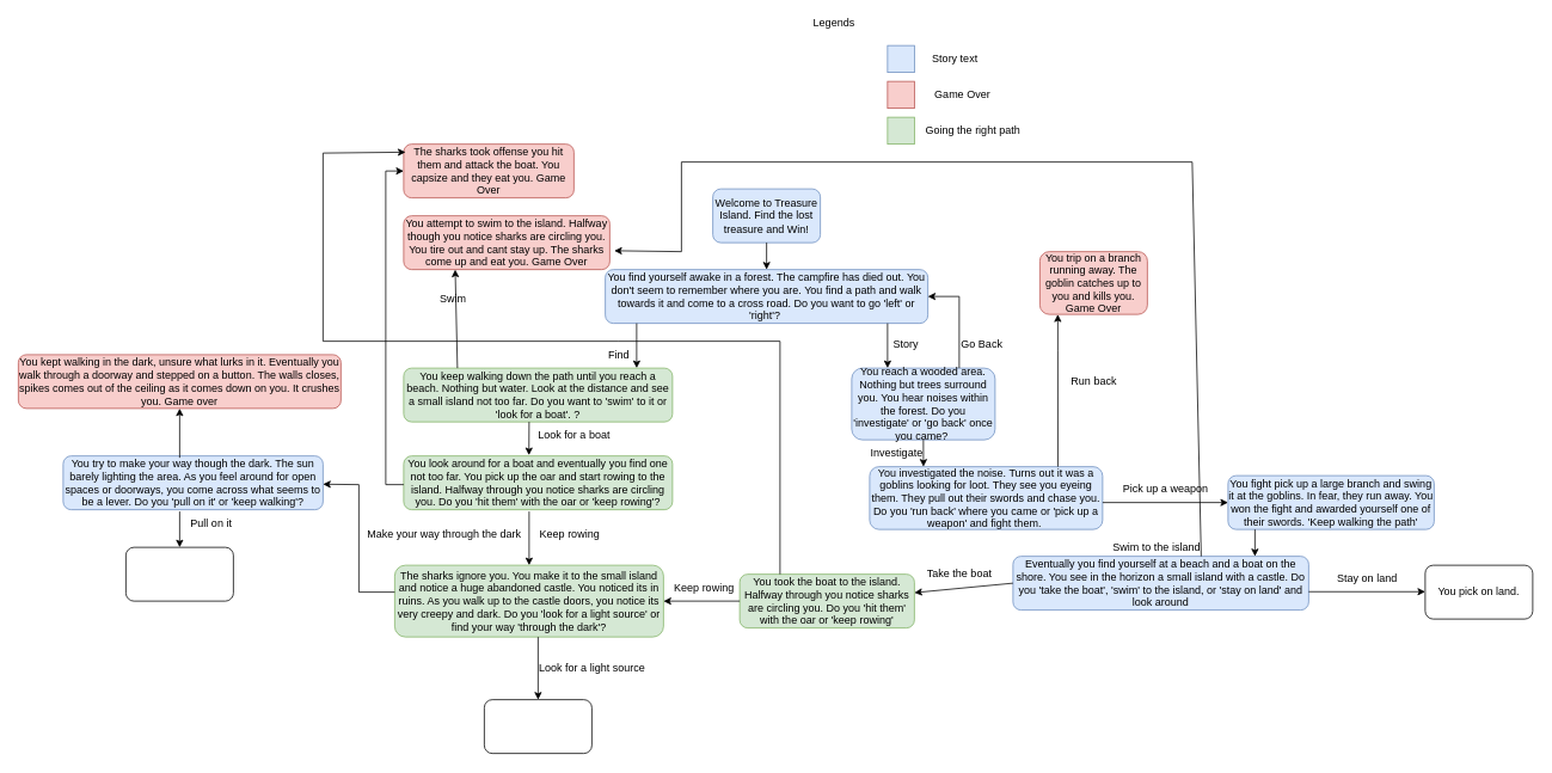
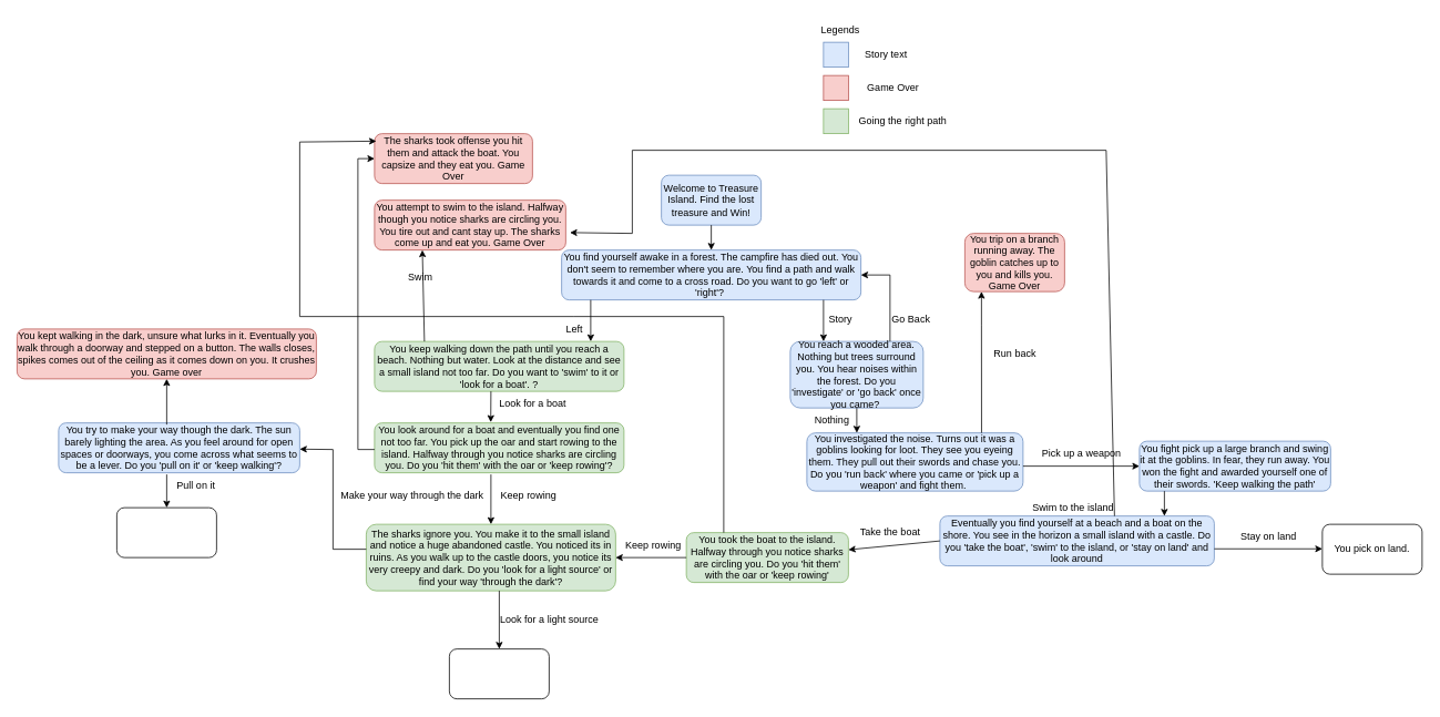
- <mxCell id="31" value="Legends" style="text;html=1;align=center;verticalAlign=middle;resizable=0;points=[];autosize=1;strokeColor=none;fillColor=none;" parent="1" vertex="1"><mxGeometry x="895" y="10" width="70" height="30" as="geometry" /></mxCell>
+ <mxCell id="31" value="Legends" style="text;html=1;align=center;verticalAlign=middle;resizable=0;points=[];autosize=1;strokeColor=none;fillColor=none;" parent="1" vertex="1"><mxGeometry x="975" y="20" width="70" height="30" as="geometry" /></mxCell>
- <mxCell id="9" value="Find" style="text;html=1;align=center;verticalAlign=middle;resizable=0;points=[];autosize=1;strokeColor=none;fillColor=none;" parent="1" vertex="1"><mxGeometry x="670" y="380" width="40" height="30" as="geometry" /></mxCell>
+ <mxCell id="9" value="Left" style="text;html=1;align=center;verticalAlign=middle;resizable=0;points=[];autosize=1;strokeColor=none;fillColor=none;" parent="1" vertex="1"><mxGeometry x="670" y="380" width="40" height="30" as="geometry" /></mxCell>
- <mxCell id="19" value="Investigate" style="text;html=1;align=center;verticalAlign=middle;resizable=0;points=[];autosize=1;strokeColor=none;fillColor=none;" parent="1" vertex="1"><mxGeometry x="960" y="490" width="80" height="30" as="geometry" /></mxCell>
+ <mxCell id="19" value="Nothing" style="text;html=1;align=center;verticalAlign=middle;resizable=0;points=[];autosize=1;strokeColor=none;fillColor=none;" parent="1" vertex="1"><mxGeometry x="960" y="490" width="80" height="30" as="geometry" /></mxCell>
